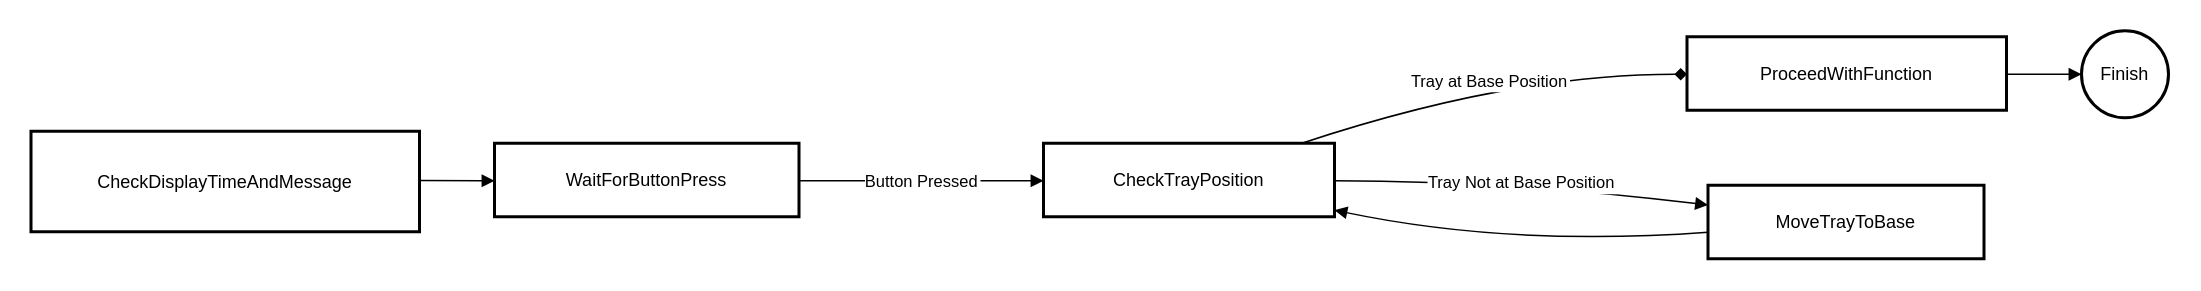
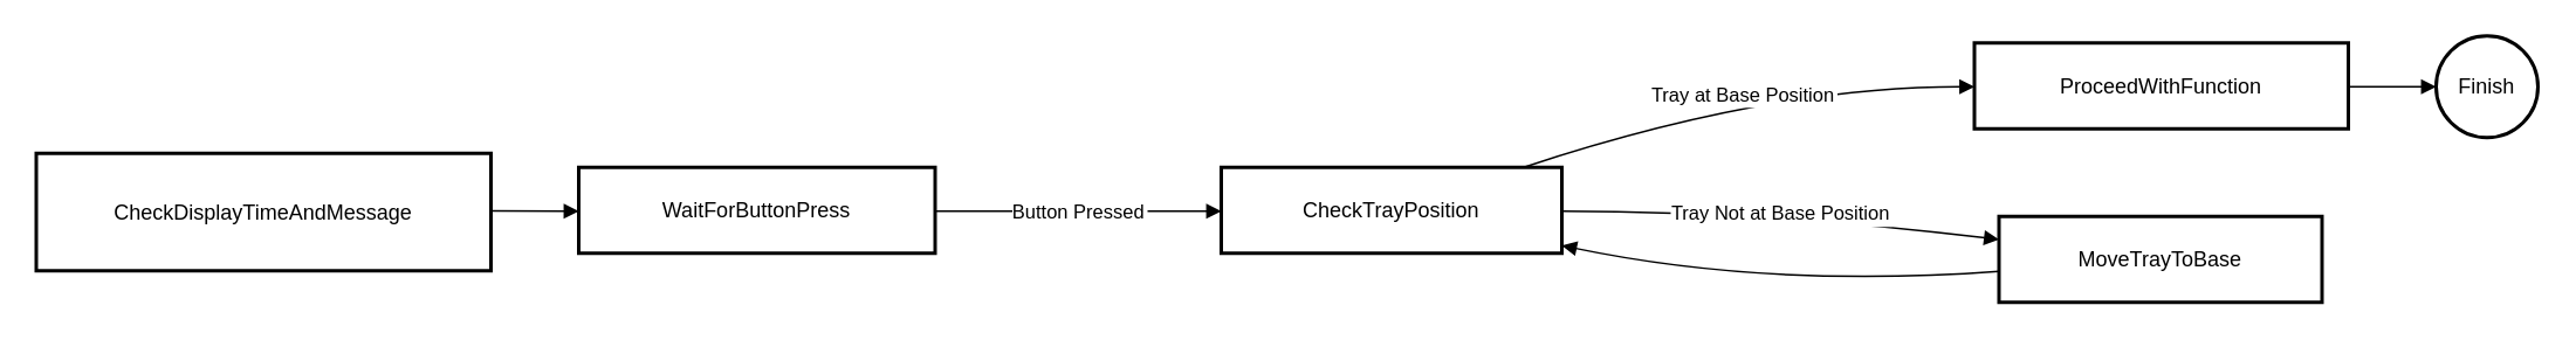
- <mxCell id="10" value="Tray at Base Position" style="curved=1;startArrow=none;endArrow=diamond;exitX=0.88;exitY=0.01;entryX=0;entryY=0.51;" edge="1" parent="1" source="4" target="5"><mxGeometry relative="1" as="geometry"><Array as="points"><mxPoint x="1006" y="49" /></Array></mxGeometry></mxCell>
+ <mxCell id="10" value="Tray at Base Position" style="curved=1;startArrow=none;endArrow=block;exitX=0.88;exitY=0.01;entryX=0;entryY=0.51;" edge="1" parent="1" source="4" target="5"><mxGeometry relative="1" as="geometry"><Array as="points"><mxPoint x="1006" y="49" /></Array></mxGeometry></mxCell>
